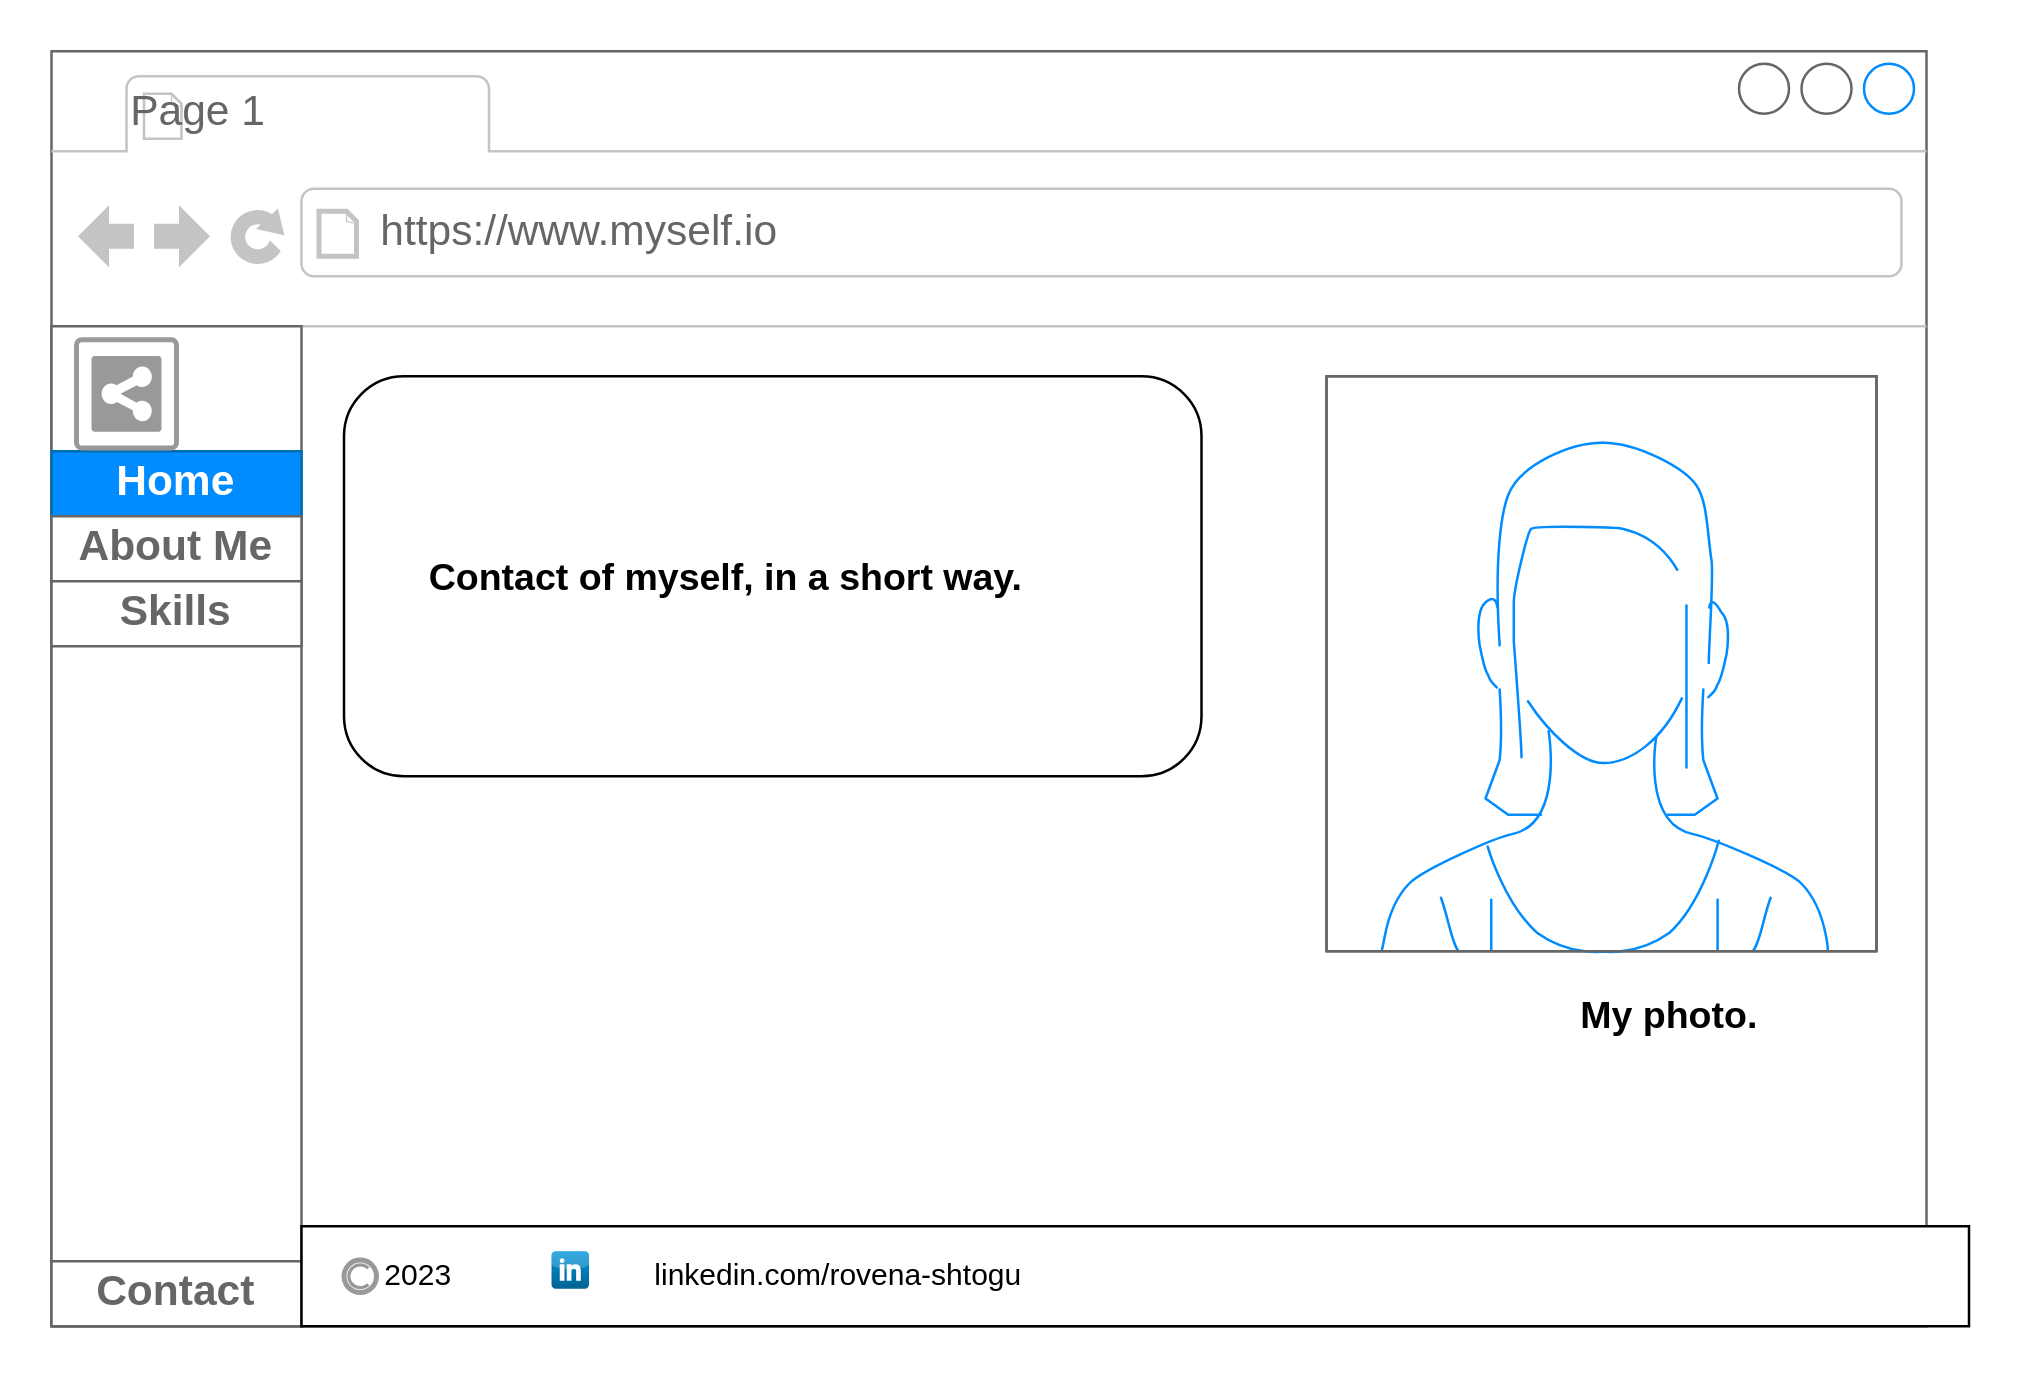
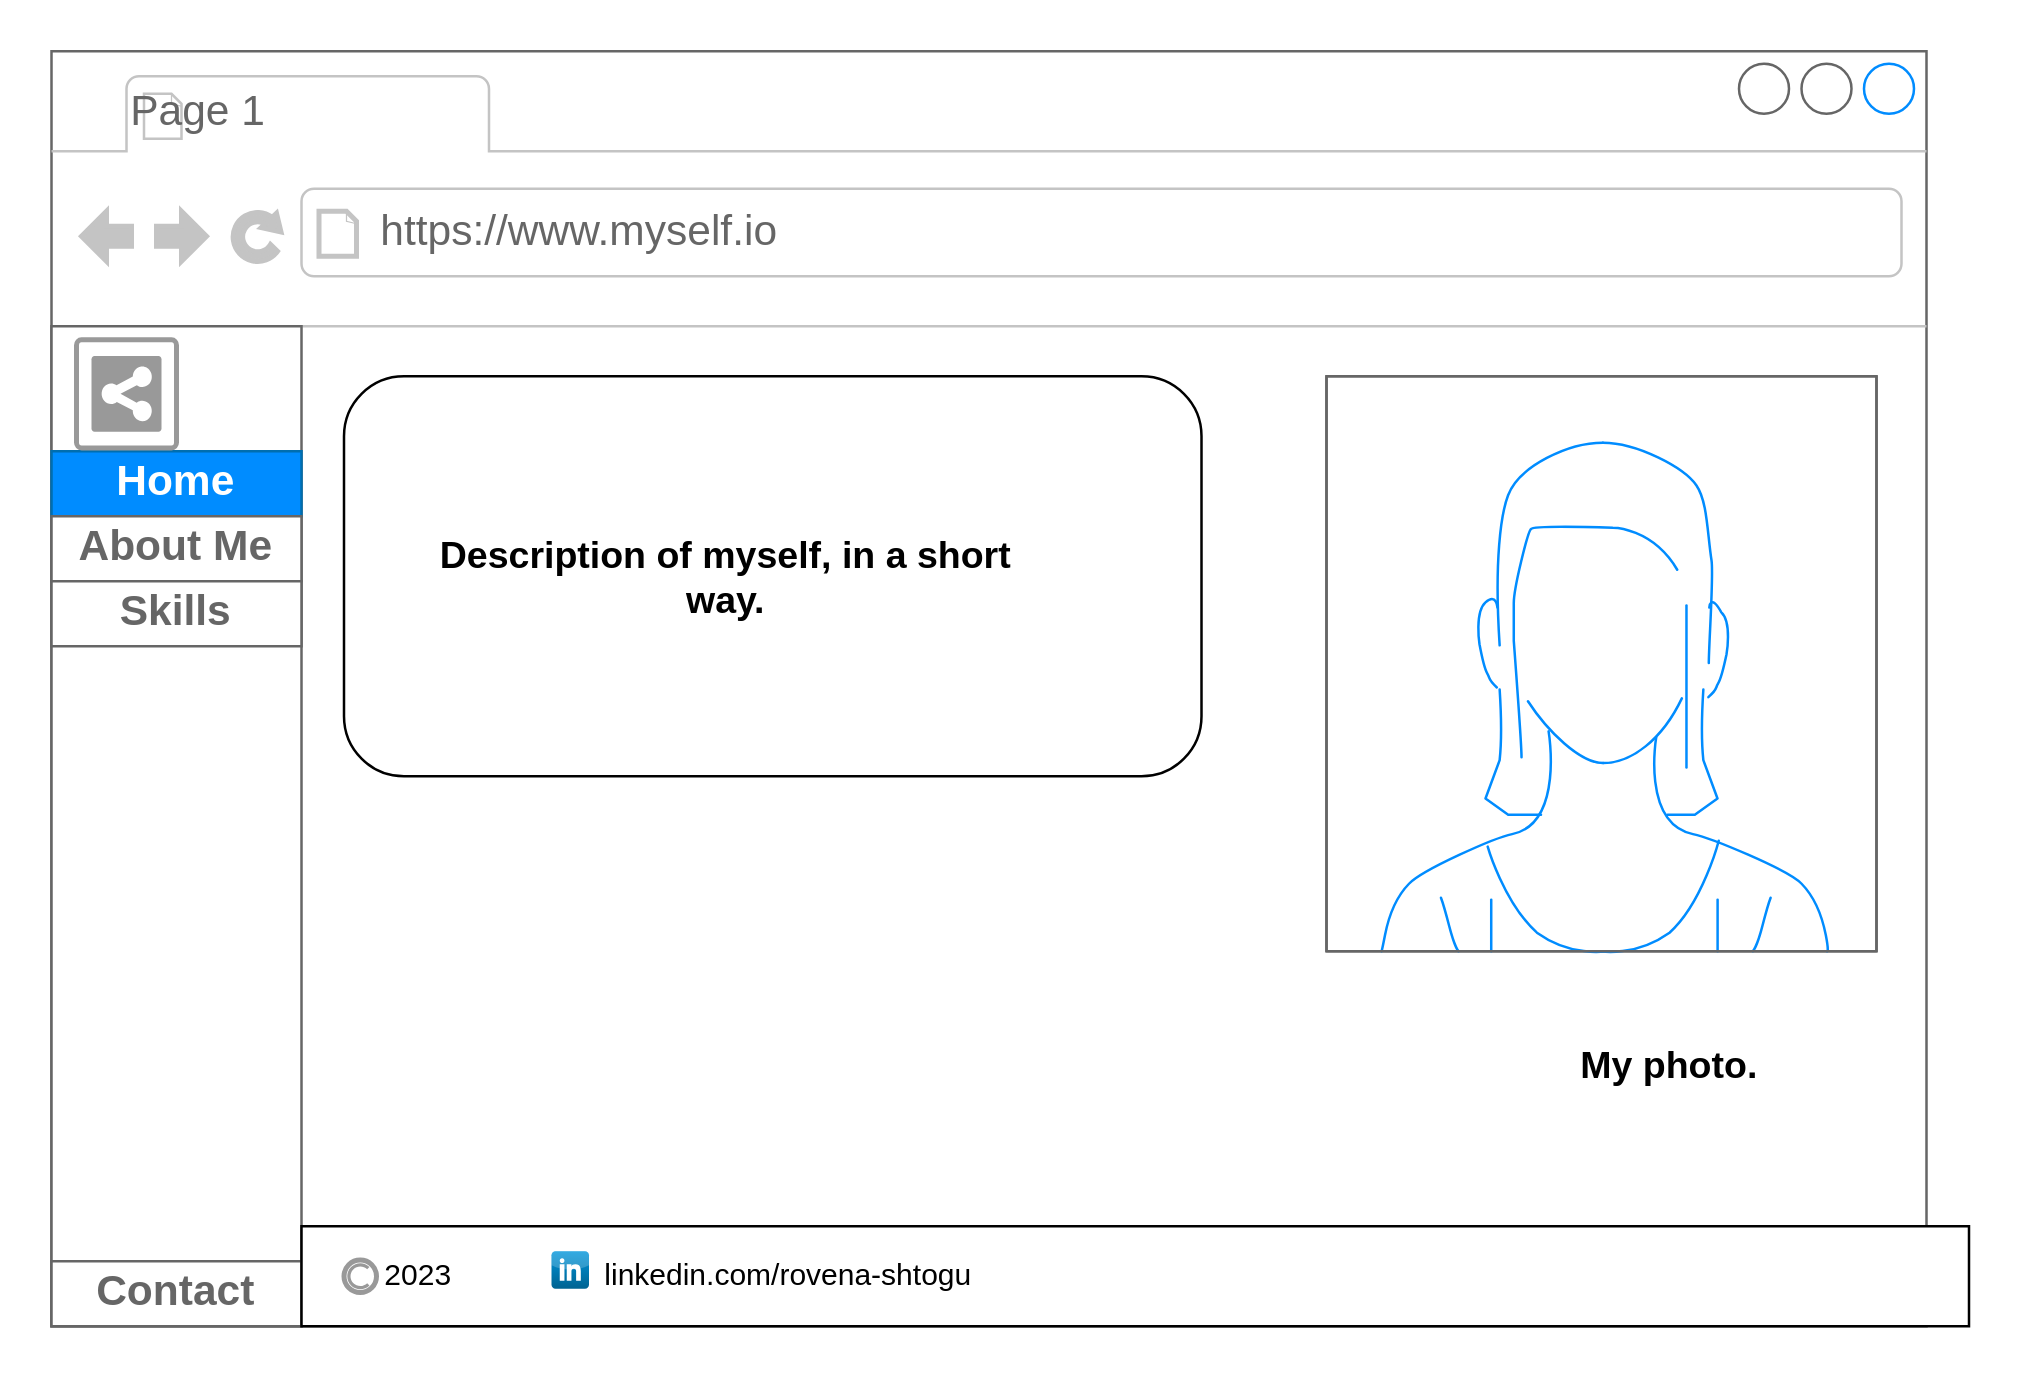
- <mxCell id="20" value="Contact of myself, in a short way." style="text;html=1;strokeColor=none;fillColor=none;align=center;verticalAlign=middle;whiteSpace=wrap;rounded=0;fontSize=15;fontColor=#000000;fontStyle=1" vertex="1" parent="2"><mxGeometry x="140" y="170" width="260" height="80" as="geometry" /></mxCell>
+ <mxCell id="20" value="Description of myself, in a short way." style="text;html=1;strokeColor=none;fillColor=none;align=center;verticalAlign=middle;whiteSpace=wrap;rounded=0;fontSize=15;fontColor=#000000;fontStyle=1" vertex="1" parent="2"><mxGeometry x="140" y="170" width="260" height="80" as="geometry" /></mxCell>
- <mxCell id="19" value="&lt;b style=&quot;font-size: 15px;&quot;&gt;My photo.&lt;/b&gt;&amp;nbsp;" style="text;html=1;strokeColor=none;fillColor=none;align=center;verticalAlign=middle;whiteSpace=wrap;rounded=0;fontSize=15;" vertex="1" parent="2"><mxGeometry x="577" y="368" width="145" height="34" as="geometry" /></mxCell>
+ <mxCell id="19" value="&lt;b style=&quot;font-size: 15px;&quot;&gt;My photo.&lt;/b&gt;&amp;nbsp;" style="text;html=1;strokeColor=none;fillColor=none;align=center;verticalAlign=middle;whiteSpace=wrap;rounded=0;fontSize=15;" vertex="1" parent="2"><mxGeometry x="577" y="388" width="145" height="34" as="geometry" /></mxCell>
- <mxCell id="16" value="linkedin.com/rovena-shtogu" style="text;html=1;strokeColor=none;fillColor=none;align=center;verticalAlign=middle;whiteSpace=wrap;rounded=0;" vertex="1" parent="2"><mxGeometry x="235" y="475" width="160" height="30" as="geometry" /></mxCell>
+ <mxCell id="16" value="linkedin.com/rovena-shtogu" style="text;html=1;strokeColor=none;fillColor=none;align=center;verticalAlign=middle;whiteSpace=wrap;rounded=0;" vertex="1" parent="2"><mxGeometry x="215" y="475" width="160" height="30" as="geometry" /></mxCell>
